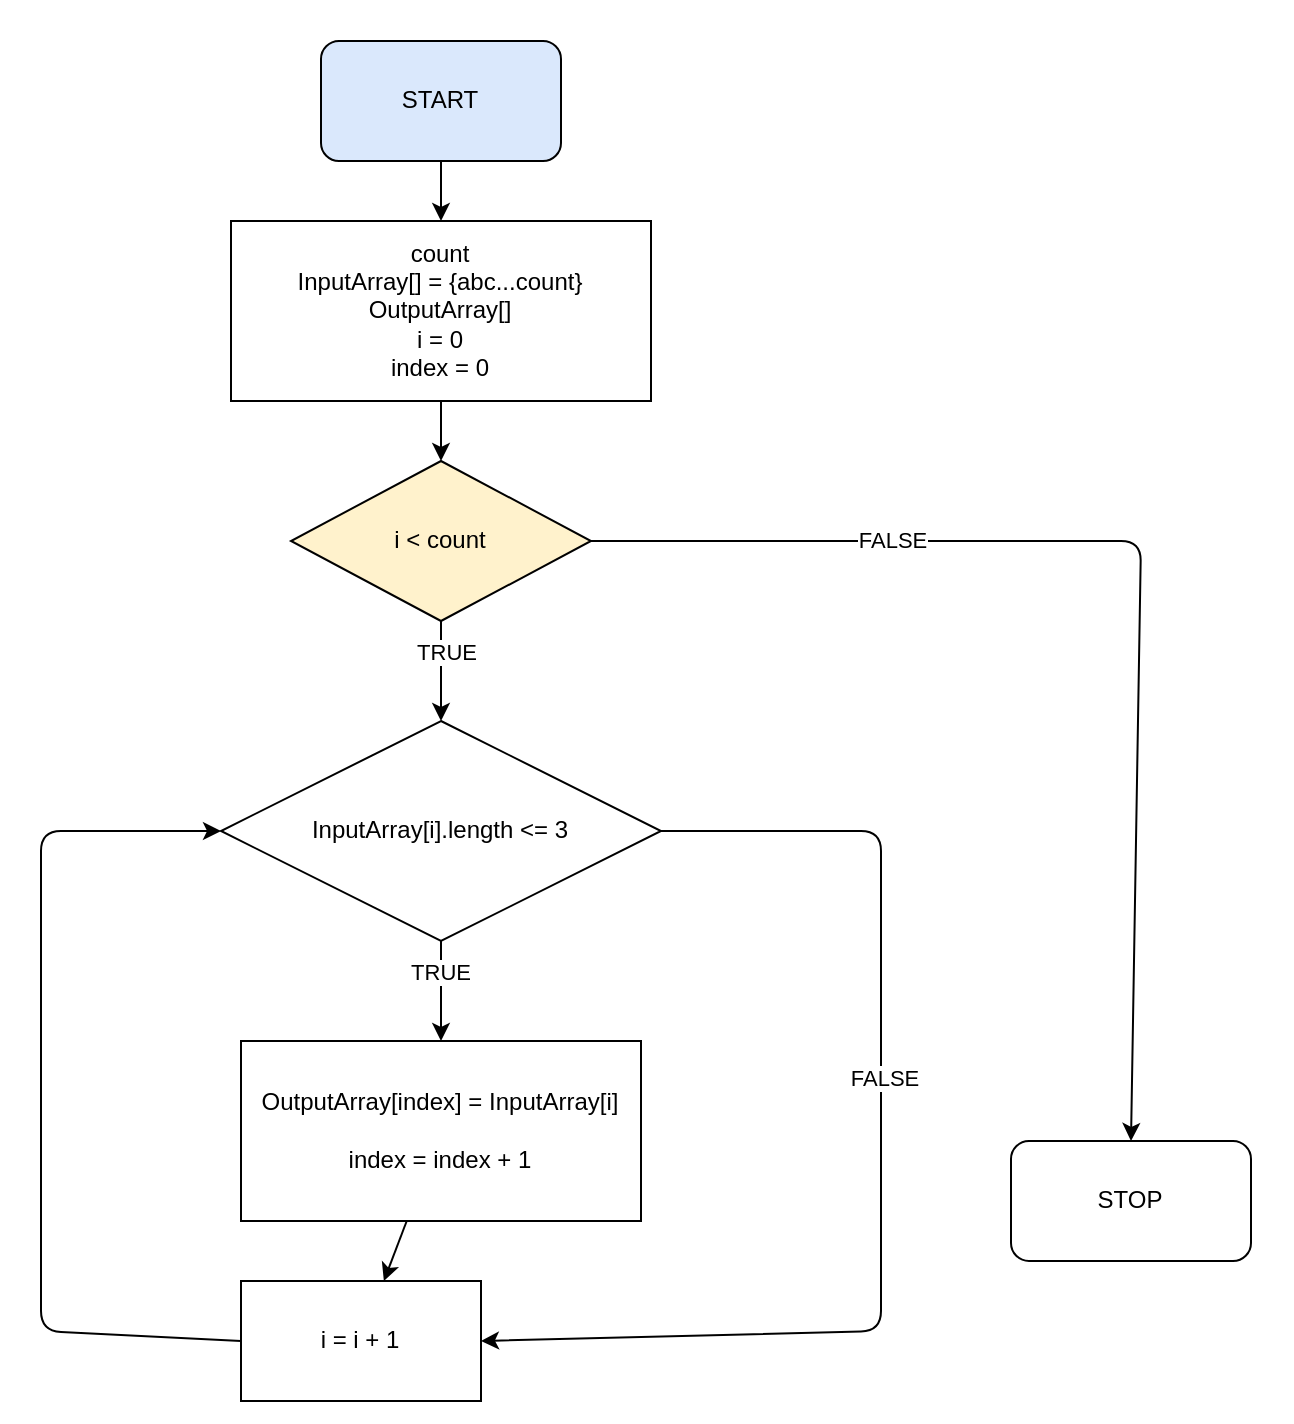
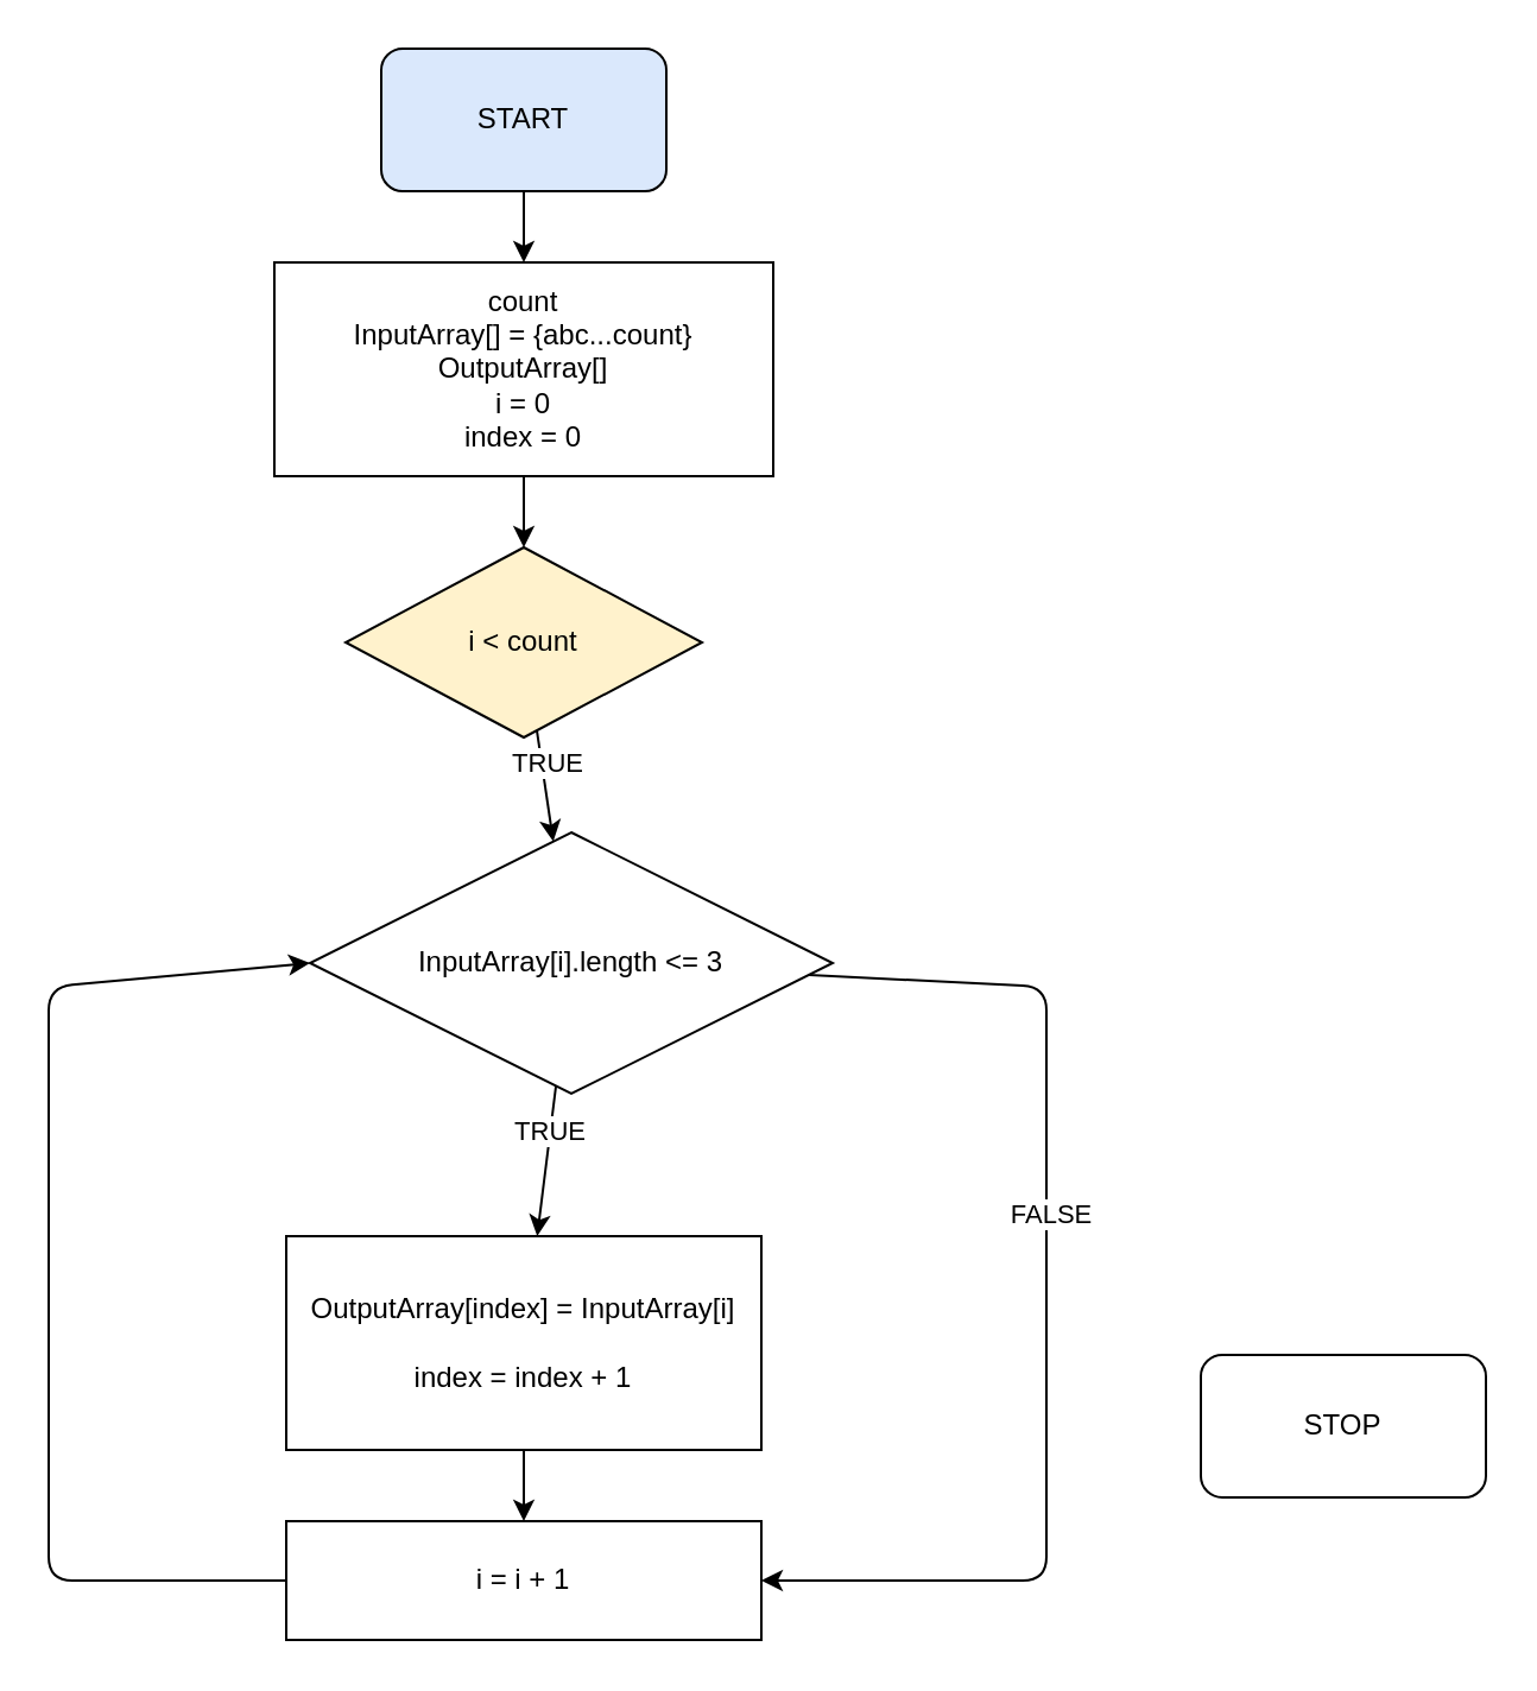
- <mxCell id="8" style="edgeStyle=none;html=1;entryX=0.5;entryY=0;entryDx=0;entryDy=0;" edge="1" parent="1" source="10" target="16"><mxGeometry relative="1" as="geometry"><Array as="points"><mxPoint x="570" y="270" /></Array></mxGeometry></mxCell>
- <mxCell id="9" value="FALSE" style="edgeLabel;html=1;align=center;verticalAlign=middle;resizable=0;points=[];" vertex="1" connectable="0" parent="8"><mxGeometry x="-0.48" y="1" relative="1" as="geometry"><mxPoint as="offset" /></mxGeometry></mxCell>
- <mxCell id="15" value="InputArray[i].length &amp;lt;= 3" style="rhombus;whiteSpace=wrap;html=1;" vertex="1" parent="1"><mxGeometry x="110" y="360" width="220" height="110" as="geometry" /></mxCell>
+ <mxCell id="15" value="InputArray[i].length &amp;lt;= 3" style="rhombus;whiteSpace=wrap;html=1;" vertex="1" parent="1"><mxGeometry x="130" y="350" width="220" height="110" as="geometry" /></mxCell>
- <mxCell id="20" value="i = i + 1" style="whiteSpace=wrap;html=1;" vertex="1" parent="1"><mxGeometry x="120" y="640" width="120" height="60" as="geometry" /></mxCell>
+ <mxCell id="20" value="i = i + 1" style="whiteSpace=wrap;html=1;" vertex="1" parent="1"><mxGeometry x="120" y="640" width="200" height="50" as="geometry" /></mxCell>
